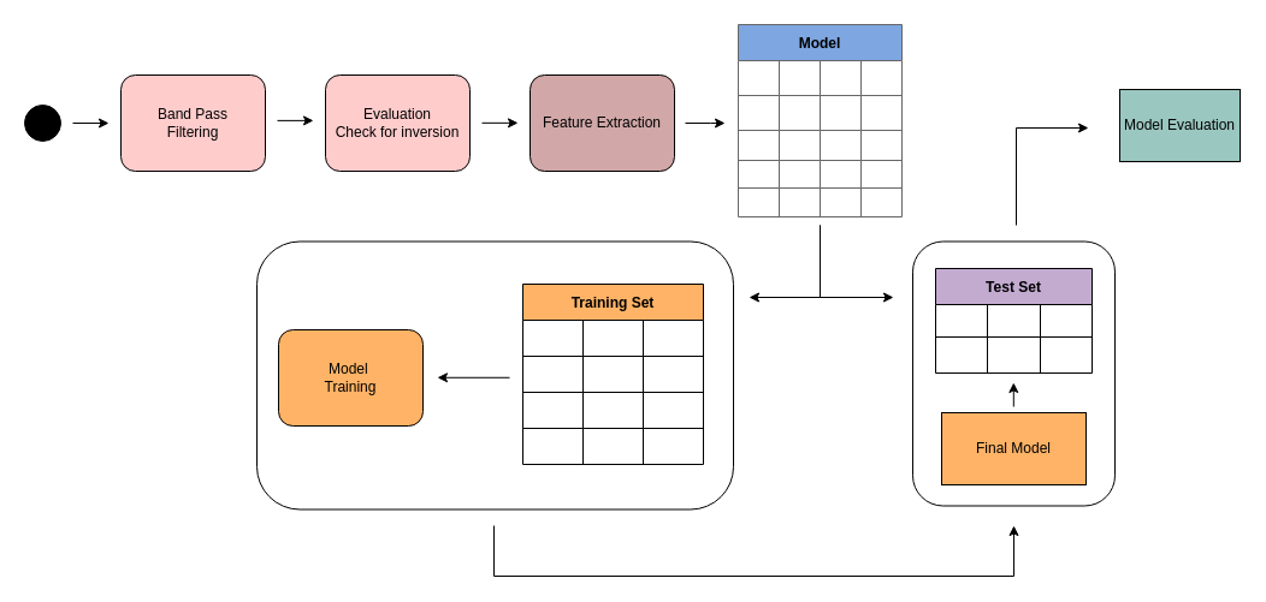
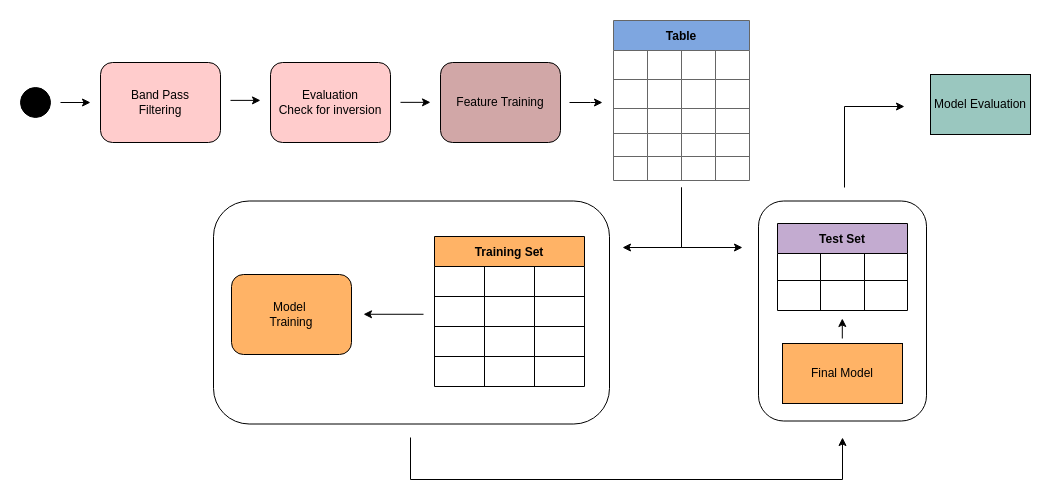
- <mxCell id="7" value="Model" style="shape=table;startSize=30;container=1;collapsible=0;childLayout=tableLayout;fontStyle=1;align=center;fillColor=#7EA6E0;gradientColor=none;strokeColor=#666666;swimlaneFillColor=#FFFFFF;" parent="1" vertex="1"><mxGeometry x="613" y="20" width="136" height="160" as="geometry" /></mxCell>
+ <mxCell id="7" value="Table" style="shape=table;startSize=30;container=1;collapsible=0;childLayout=tableLayout;fontStyle=1;align=center;fillColor=#7EA6E0;gradientColor=none;strokeColor=#666666;swimlaneFillColor=#FFFFFF;" parent="1" vertex="1"><mxGeometry x="613" y="20" width="136" height="160" as="geometry" /></mxCell>
- <mxCell id="33" value="Feature Extraction" style="shape=ext;rounded=1;html=1;whiteSpace=wrap;fillColor=#D1A7A7;gradientColor=none;strokeColor=#000000;" parent="1" vertex="1"><mxGeometry x="440" y="62" width="120" height="80" as="geometry" /></mxCell>
+ <mxCell id="33" value="Feature Training" style="shape=ext;rounded=1;html=1;whiteSpace=wrap;fillColor=#D1A7A7;gradientColor=none;strokeColor=#000000;" parent="1" vertex="1"><mxGeometry x="440" y="62" width="120" height="80" as="geometry" /></mxCell>
